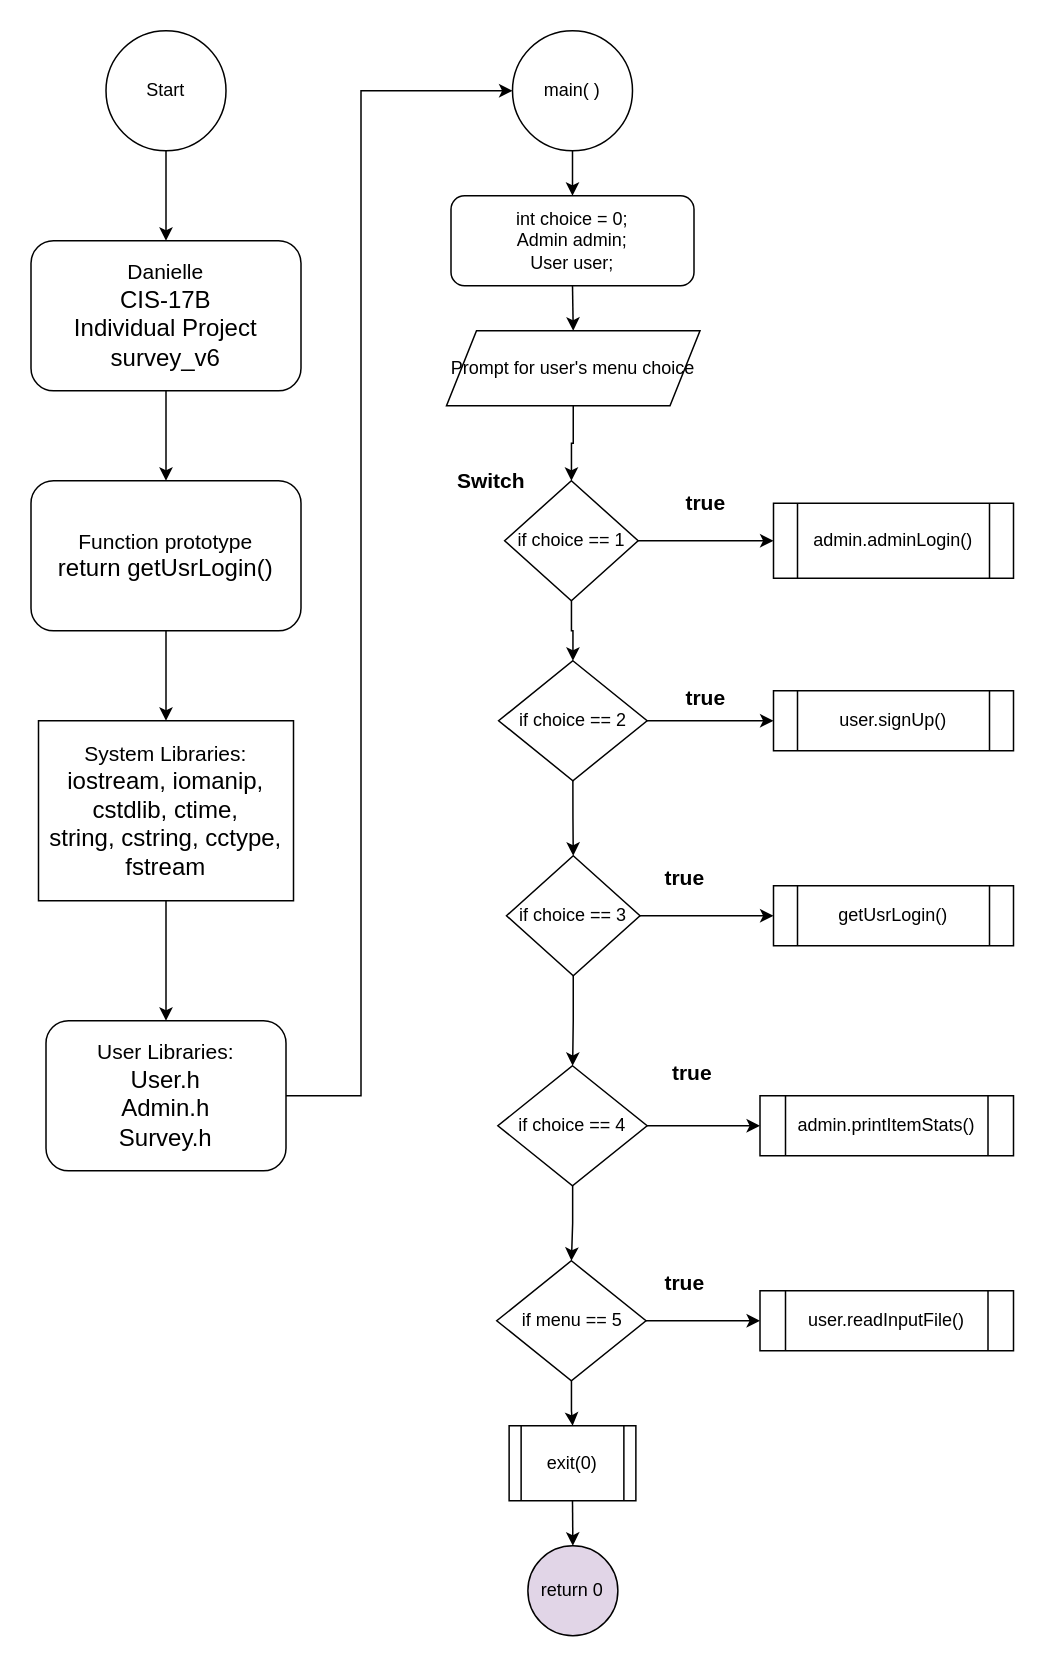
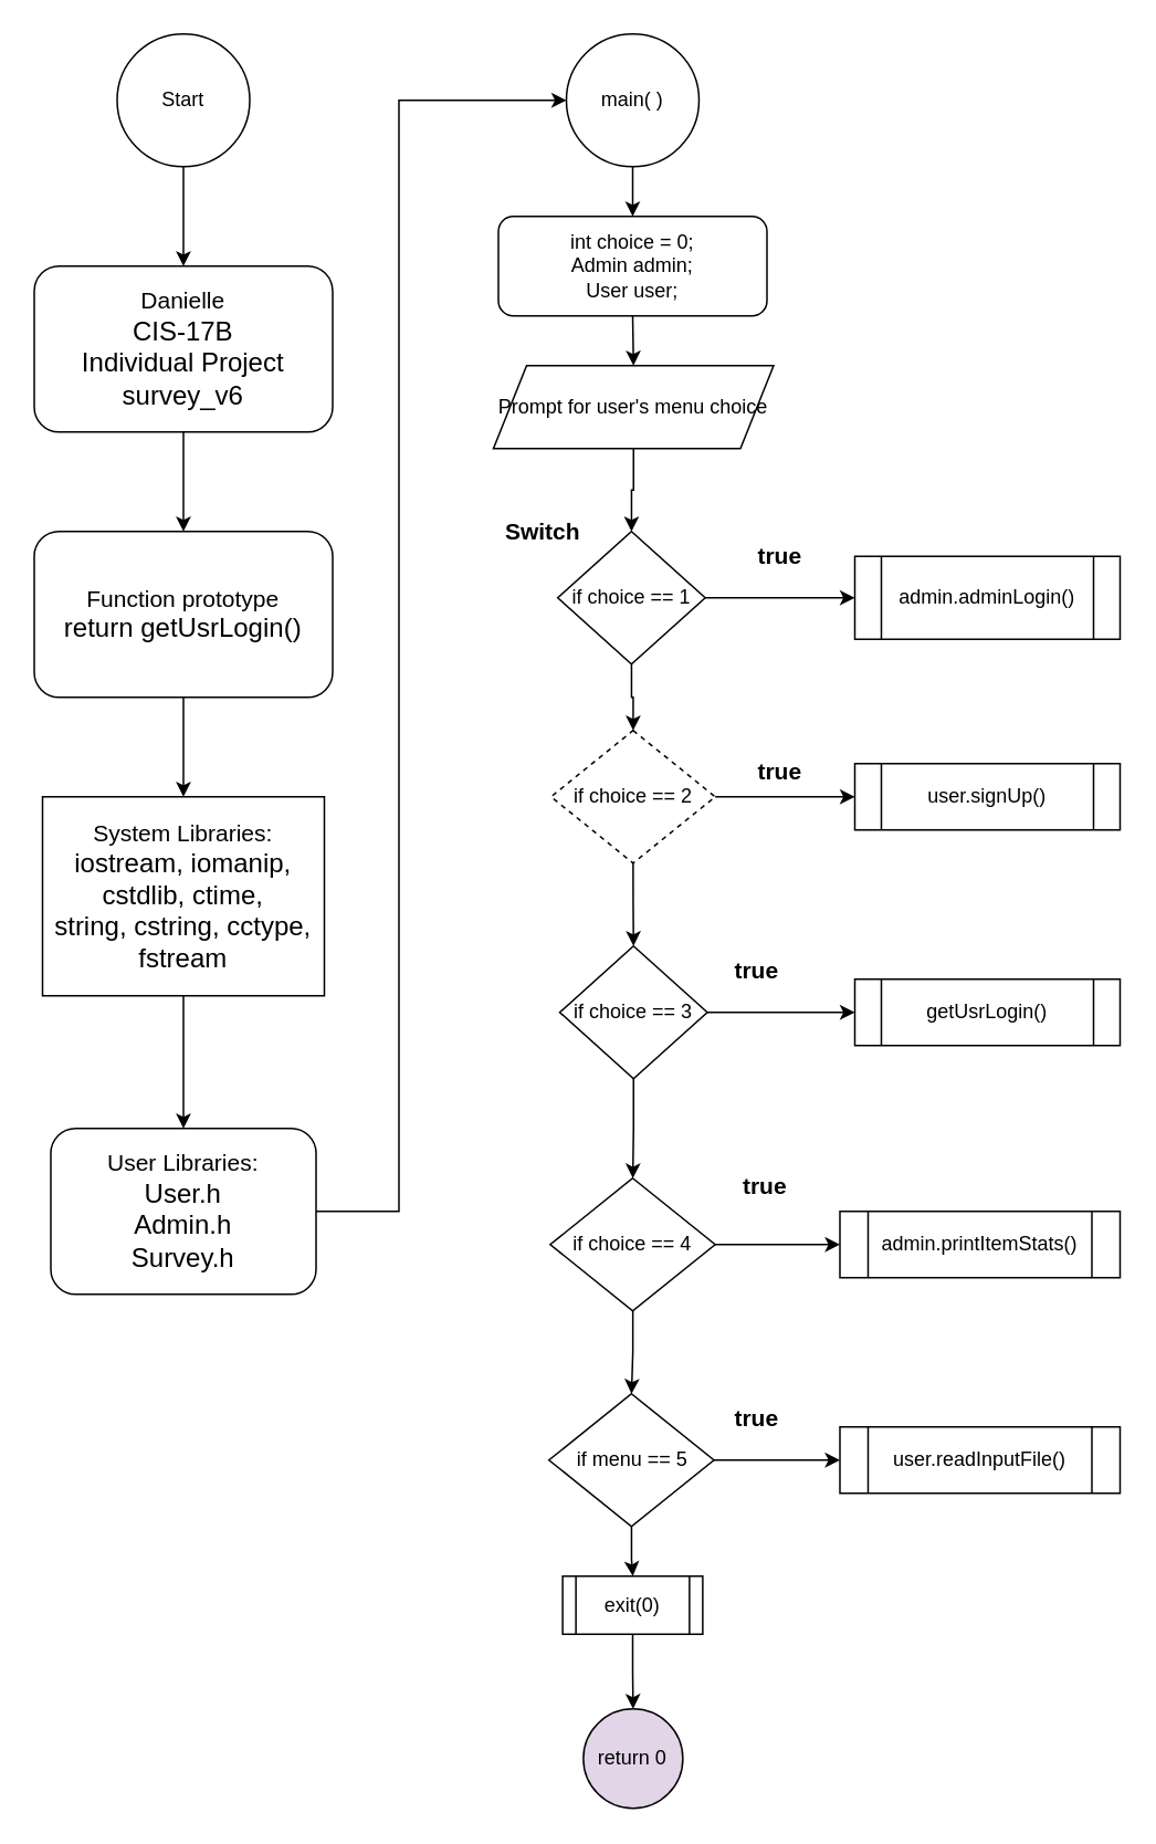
- <mxCell id="13" value="if choice == 2" style="rhombus;whiteSpace=wrap;html=1;" vertex="1" parent="1"><mxGeometry x="331.75" y="440" width="99" height="80" as="geometry" /></mxCell>
+ <mxCell id="13" value="if choice == 2" style="rhombus;whiteSpace=wrap;html=1;dashed=1;" vertex="1" parent="1"><mxGeometry x="331.75" y="440" width="99" height="80" as="geometry" /></mxCell>
- <mxCell id="34" value="exit(0)" style="shape=process;whiteSpace=wrap;html=1;backgroundOutline=1;" vertex="1" parent="1"><mxGeometry x="338.75" y="950" width="84.5" height="50" as="geometry" /></mxCell>
+ <mxCell id="34" value="exit(0)" style="shape=process;whiteSpace=wrap;html=1;backgroundOutline=1;" vertex="1" parent="1"><mxGeometry x="338.75" y="950" width="84.5" height="35" as="geometry" /></mxCell>
